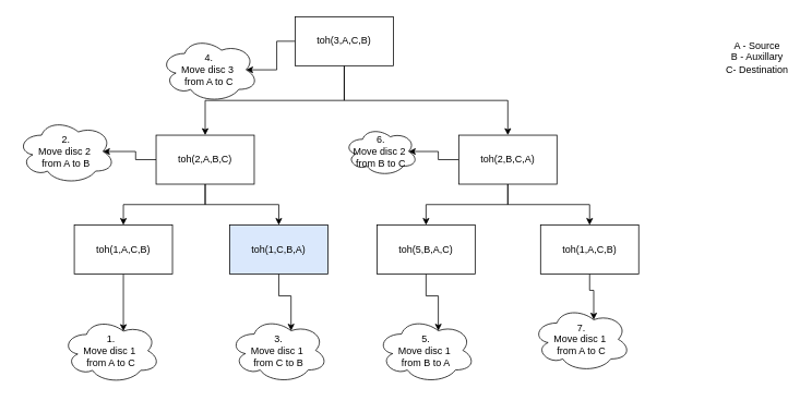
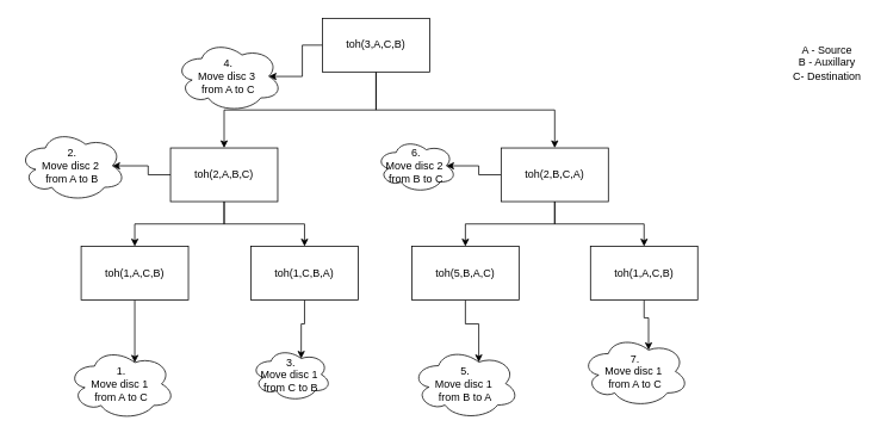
- <mxCell id="18" value="toh(1,C,B,A)" style="rounded=0;whiteSpace=wrap;html=1;fillColor=#dae8fc;" vertex="1" parent="1"><mxGeometry x="280" y="275" width="120" height="60" as="geometry" /></mxCell>
+ <mxCell id="18" value="toh(1,C,B,A)" style="rounded=0;whiteSpace=wrap;html=1;" vertex="1" parent="1"><mxGeometry x="280" y="275" width="120" height="60" as="geometry" /></mxCell>
- <mxCell id="25" value="3.&lt;br&gt;Move disc 1&amp;nbsp;&lt;br&gt;from C to B" style="ellipse;shape=cloud;whiteSpace=wrap;html=1;" vertex="1" parent="1"><mxGeometry x="280" y="388.5" width="120" height="80" as="geometry" /></mxCell>
+ <mxCell id="25" value="3.&lt;br&gt;Move disc 1&amp;nbsp;&lt;br&gt;from C to B" style="ellipse;shape=cloud;whiteSpace=wrap;html=1;" vertex="1" parent="1"><mxGeometry x="280" y="388.5" width="90" height="60" as="geometry" /></mxCell>
